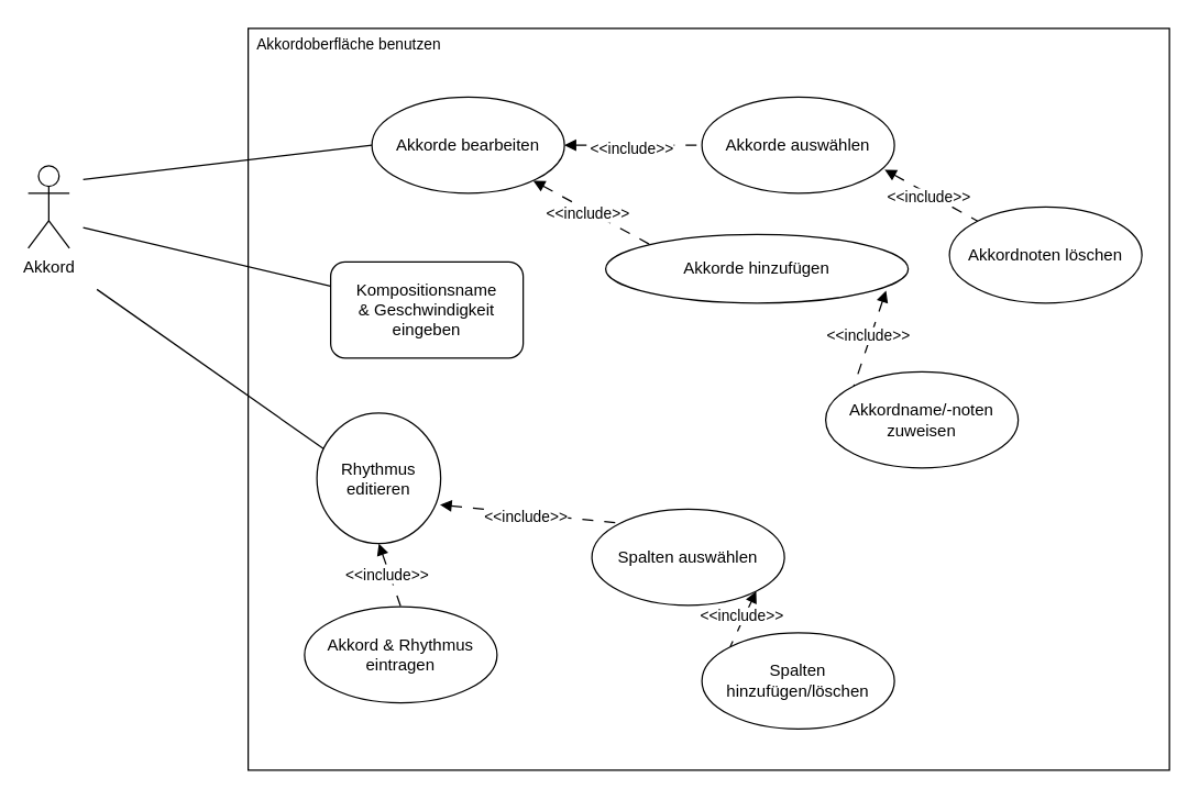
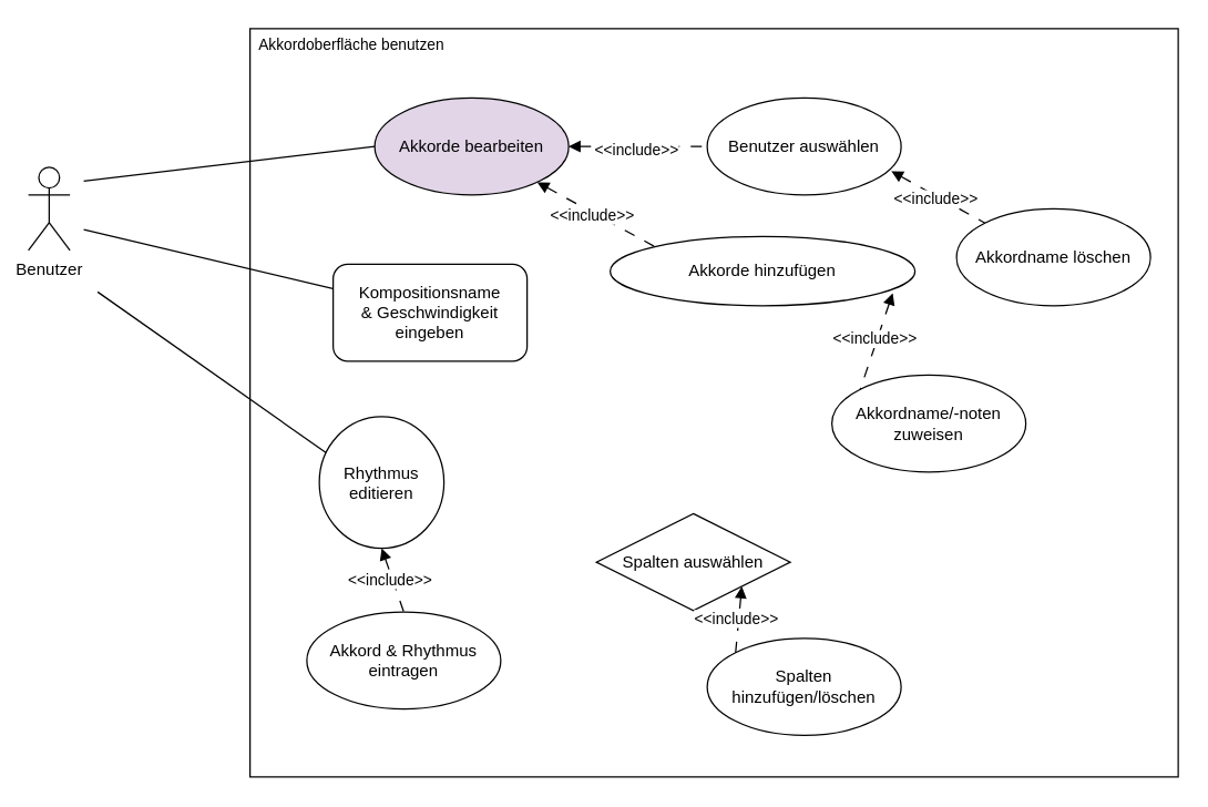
- <mxCell id="5" value="Akkorde bearbeiten" style="ellipse;whiteSpace=wrap;html=1;" parent="1" vertex="1"><mxGeometry x="270" y="70" width="140" height="70" as="geometry" /></mxCell>
+ <mxCell id="5" value="Akkorde bearbeiten" style="ellipse;whiteSpace=wrap;html=1;fillColor=#e1d5e7;" parent="1" vertex="1"><mxGeometry x="270" y="70" width="140" height="70" as="geometry" /></mxCell>
- <mxCell id="12" value="Akkorde auswählen" style="ellipse;whiteSpace=wrap;html=1;" vertex="1" parent="1"><mxGeometry x="510" y="70" width="140" height="70" as="geometry" /></mxCell>
+ <mxCell id="12" value="Benutzer auswählen" style="ellipse;whiteSpace=wrap;html=1;" vertex="1" parent="1"><mxGeometry x="510" y="70" width="140" height="70" as="geometry" /></mxCell>
- <mxCell id="25" value="Akkordnoten löschen" style="ellipse;whiteSpace=wrap;html=1;" vertex="1" parent="1"><mxGeometry x="690" y="150" width="140" height="70" as="geometry" /></mxCell>
+ <mxCell id="25" value="Akkordname löschen" style="ellipse;whiteSpace=wrap;html=1;" vertex="1" parent="1"><mxGeometry x="690" y="150" width="140" height="70" as="geometry" /></mxCell>
- <mxCell id="6" value="Akkord" style="shape=umlActor;verticalLabelPosition=bottom;verticalAlign=top;html=1;" parent="1" vertex="1"><mxGeometry x="20" y="120" width="30" height="60" as="geometry" /></mxCell>
+ <mxCell id="6" value="Benutzer" style="shape=umlActor;verticalLabelPosition=bottom;verticalAlign=top;html=1;" parent="1" vertex="1"><mxGeometry x="20" y="120" width="30" height="60" as="geometry" /></mxCell>
- <mxCell id="20" style="rounded=0;orthogonalLoop=1;jettySize=auto;html=1;entryX=0;entryY=0;entryDx=0;entryDy=0;dashed=1;dashPattern=8 8;endArrow=none;endFill=0;startArrow=block;startFill=1;exitX=0.994;exitY=0.703;exitDx=0;exitDy=0;exitPerimeter=0;" edge="1" parent="1" target="19" source="18"><mxGeometry relative="1" as="geometry"><mxPoint x="125" y="360" as="sourcePoint" /><mxPoint x="195" y="422" as="targetPoint" /></mxGeometry></mxCell>
- <mxCell id="21" value="&amp;lt;&amp;lt;include&amp;gt;&amp;gt;" style="edgeLabel;html=1;align=center;verticalAlign=middle;resizable=0;points=[];" vertex="1" connectable="0" parent="20"><mxGeometry x="-0.043" y="-2" relative="1" as="geometry"><mxPoint as="offset" /></mxGeometry></mxCell>
- <mxCell id="19" value="Spalten auswählen" style="ellipse;whiteSpace=wrap;html=1;" vertex="1" parent="1"><mxGeometry x="430" y="370" width="140" height="70" as="geometry" /></mxCell>
+ <mxCell id="19" value="Spalten auswählen" style="rhombus;whiteSpace=wrap;html=1;" vertex="1" parent="1"><mxGeometry x="430" y="370" width="140" height="70" as="geometry" /></mxCell>
